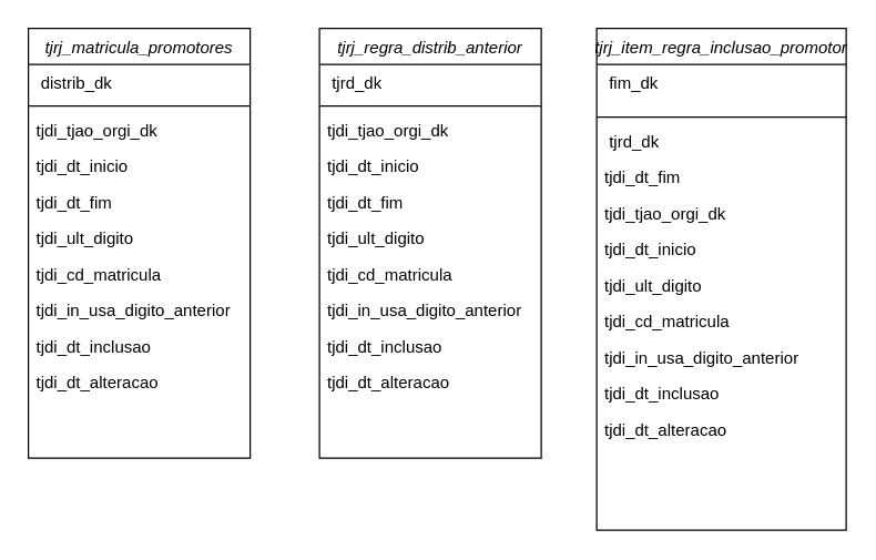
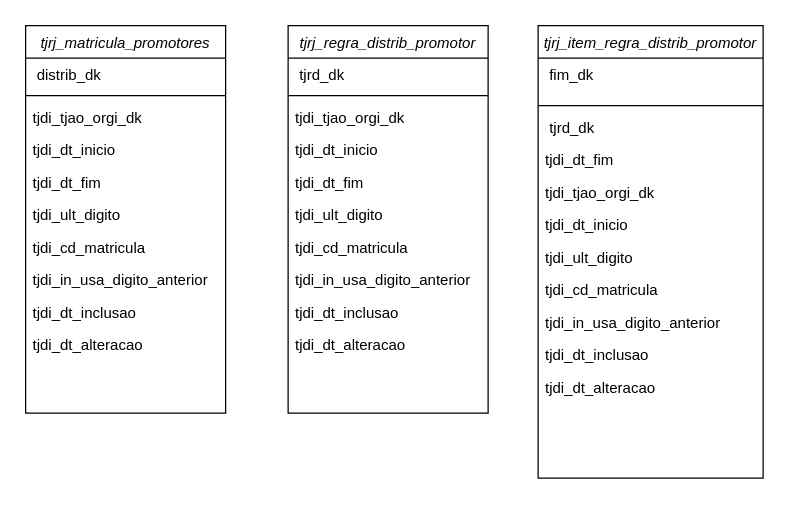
- <mxCell id="13" value="tjrj_regra_distrib_anterior" style="swimlane;fontStyle=2;align=center;verticalAlign=top;childLayout=stackLayout;horizontal=1;startSize=26;horizontalStack=0;resizeParent=1;resizeLast=0;collapsible=1;marginBottom=0;rounded=0;shadow=0;strokeWidth=1;" vertex="1" parent="1"><mxGeometry x="230" y="20" width="160" height="310" as="geometry"><mxRectangle x="230" y="140" width="160" height="26" as="alternateBounds" /></mxGeometry></mxCell>
+ <mxCell id="13" value="tjrj_regra_distrib_promotor" style="swimlane;fontStyle=2;align=center;verticalAlign=top;childLayout=stackLayout;horizontal=1;startSize=26;horizontalStack=0;resizeParent=1;resizeLast=0;collapsible=1;marginBottom=0;rounded=0;shadow=0;strokeWidth=1;" vertex="1" parent="1"><mxGeometry x="230" y="20" width="160" height="310" as="geometry"><mxRectangle x="230" y="140" width="160" height="26" as="alternateBounds" /></mxGeometry></mxCell>
- <mxCell id="24" value="tjrj_item_regra_inclusao_promotor" style="swimlane;fontStyle=2;align=center;verticalAlign=top;childLayout=stackLayout;horizontal=1;startSize=26;horizontalStack=0;resizeParent=1;resizeLast=0;collapsible=1;marginBottom=0;rounded=0;shadow=0;strokeWidth=1;" vertex="1" parent="1"><mxGeometry x="430" y="20" width="180" height="362" as="geometry"><mxRectangle x="230" y="140" width="160" height="26" as="alternateBounds" /></mxGeometry></mxCell>
+ <mxCell id="24" value="tjrj_item_regra_distrib_promotor" style="swimlane;fontStyle=2;align=center;verticalAlign=top;childLayout=stackLayout;horizontal=1;startSize=26;horizontalStack=0;resizeParent=1;resizeLast=0;collapsible=1;marginBottom=0;rounded=0;shadow=0;strokeWidth=1;" vertex="1" parent="1"><mxGeometry x="430" y="20" width="180" height="362" as="geometry"><mxRectangle x="230" y="140" width="160" height="26" as="alternateBounds" /></mxGeometry></mxCell>
